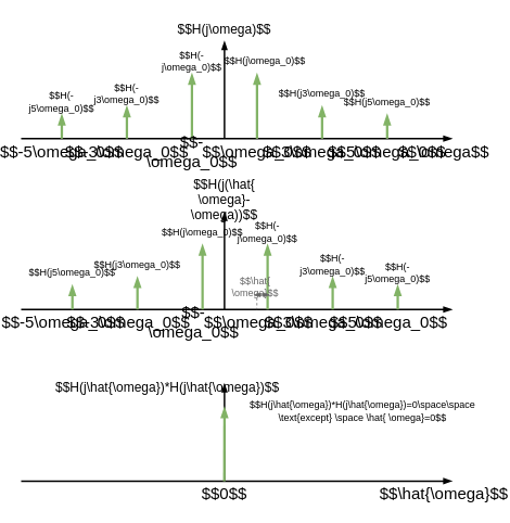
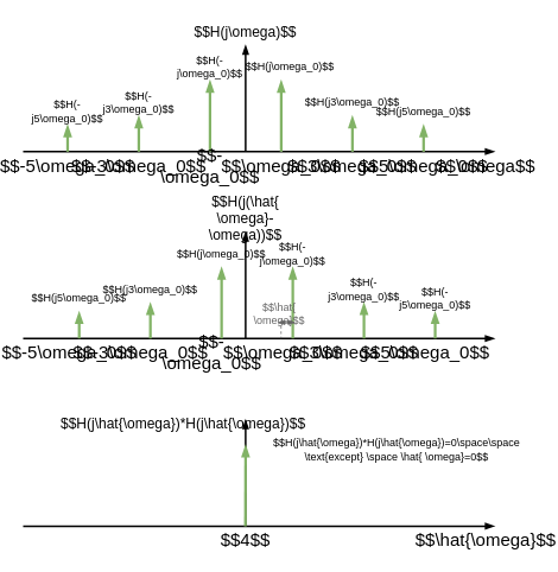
- <mxCell id="54" value="&lt;font style=&quot;font-size: 20px;&quot;&gt;$$0$$&lt;/font&gt;" style="text;html=1;align=center;verticalAlign=middle;whiteSpace=wrap;rounded=0;" vertex="1" parent="1"><mxGeometry x="240" y="590" width="60" height="30" as="geometry" /></mxCell>
+ <mxCell id="54" value="&lt;font style=&quot;font-size: 20px;&quot;&gt;$$4$$&lt;/font&gt;" style="text;html=1;align=center;verticalAlign=middle;whiteSpace=wrap;rounded=0;" vertex="1" parent="1"><mxGeometry x="240" y="590" width="60" height="30" as="geometry" /></mxCell>
